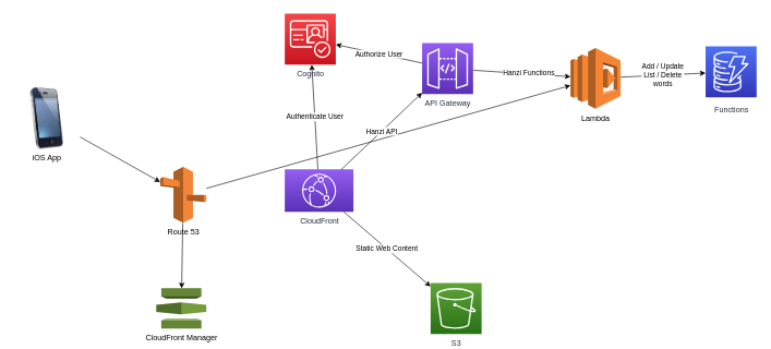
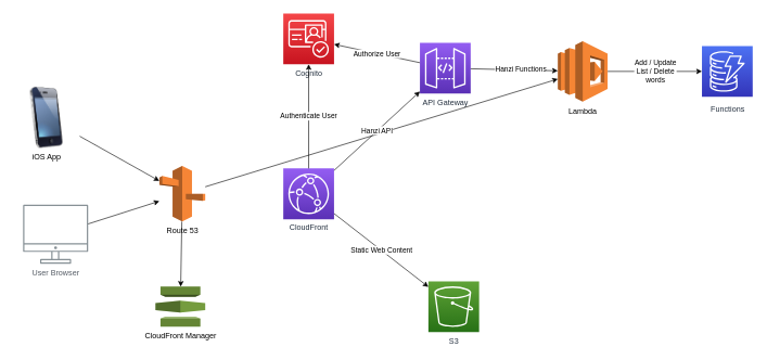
- <mxCell id="20" value="Lambda" style="outlineConnect=0;dashed=0;verticalLabelPosition=bottom;verticalAlign=top;align=center;html=1;shape=mxgraph.aws3.lambda;fillColor=#F58534;gradientColor=none;" parent="1" vertex="1"><mxGeometry x="872" y="72.5" width="76.5" height="93" as="geometry" /></mxCell>
+ <mxCell id="20" value="Lambda" style="outlineConnect=0;dashed=0;verticalLabelPosition=bottom;verticalAlign=top;align=center;html=1;shape=mxgraph.aws3.lambda;fillColor=#F58534;gradientColor=none;" parent="1" vertex="1"><mxGeometry x="857" y="62.5" width="76.5" height="93" as="geometry" /></mxCell>
- <mxCell id="7" value="CloudFront" style="outlineConnect=0;fontColor=#232F3E;gradientColor=#945DF2;gradientDirection=north;fillColor=#5A30B5;strokeColor=#ffffff;dashed=0;verticalLabelPosition=bottom;verticalAlign=top;align=center;html=1;fontSize=12;fontStyle=0;aspect=fixed;shape=mxgraph.aws4.resourceIcon;resIcon=mxgraph.aws4.cloudfront;" parent="1" vertex="1"><mxGeometry x="435" y="258.25" width="105" height="65" as="geometry" /></mxCell>
+ <mxCell id="7" value="CloudFront" style="outlineConnect=0;fontColor=#232F3E;gradientColor=#945DF2;gradientDirection=north;fillColor=#5A30B5;strokeColor=#ffffff;dashed=0;verticalLabelPosition=bottom;verticalAlign=top;align=center;html=1;fontSize=12;fontStyle=0;aspect=fixed;shape=mxgraph.aws4.resourceIcon;resIcon=mxgraph.aws4.cloudfront;" parent="1" vertex="1"><mxGeometry x="435" y="258.25" width="78" height="78" as="geometry" /></mxCell>
+ <mxCell id="12" value="" style="endArrow=classic;html=1;" parent="1" source="2" target="9" edge="1"><mxGeometry width="50" height="50" relative="1" as="geometry"><mxPoint x="415" y="200" as="sourcePoint" /><mxPoint x="465" y="150" as="targetPoint" /></mxGeometry></mxCell>
+ <mxCell id="2" value="User Browser" style="outlineConnect=0;gradientColor=none;fontColor=#545B64;strokeColor=none;fillColor=#879196;dashed=0;verticalLabelPosition=bottom;verticalAlign=top;align=center;html=1;fontSize=12;fontStyle=0;aspect=fixed;shape=mxgraph.aws4.illustration_desktop;pointerEvents=1;labelBackgroundColor=#ffffff;" parent="1" vertex="1"><mxGeometry x="35" y="314" width="100" height="91" as="geometry" /></mxCell>
